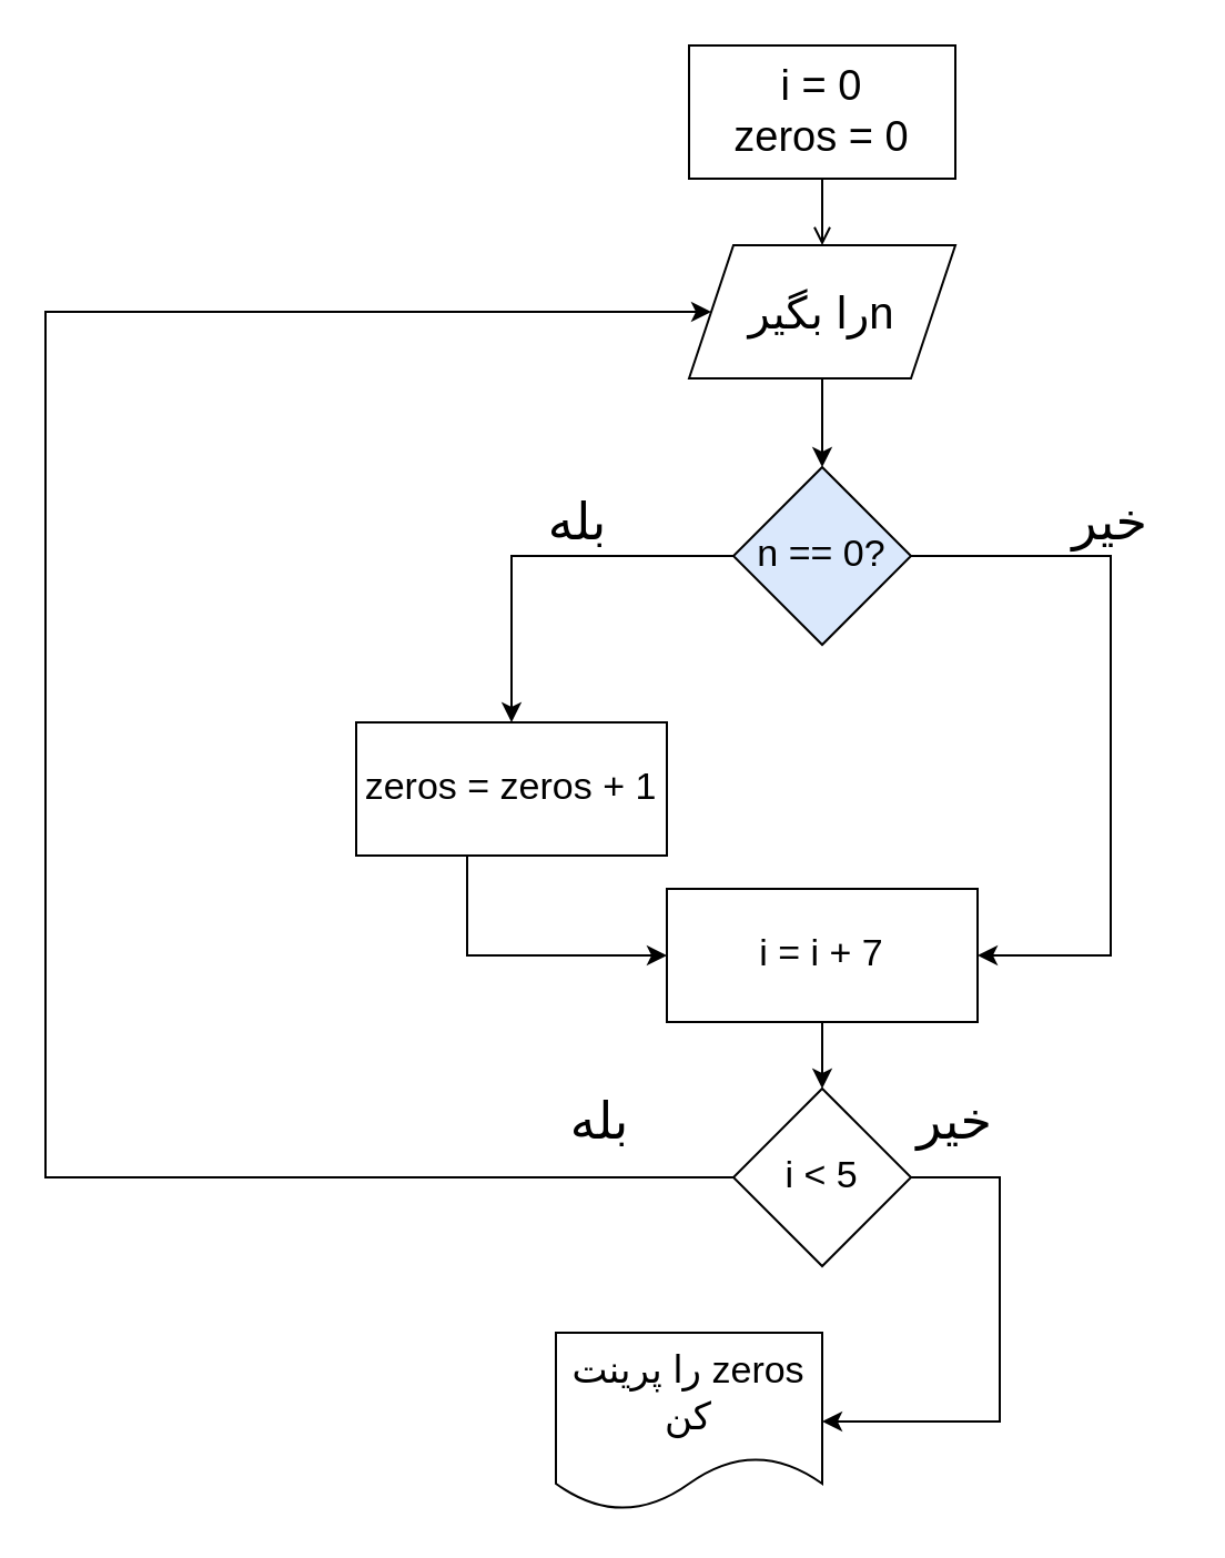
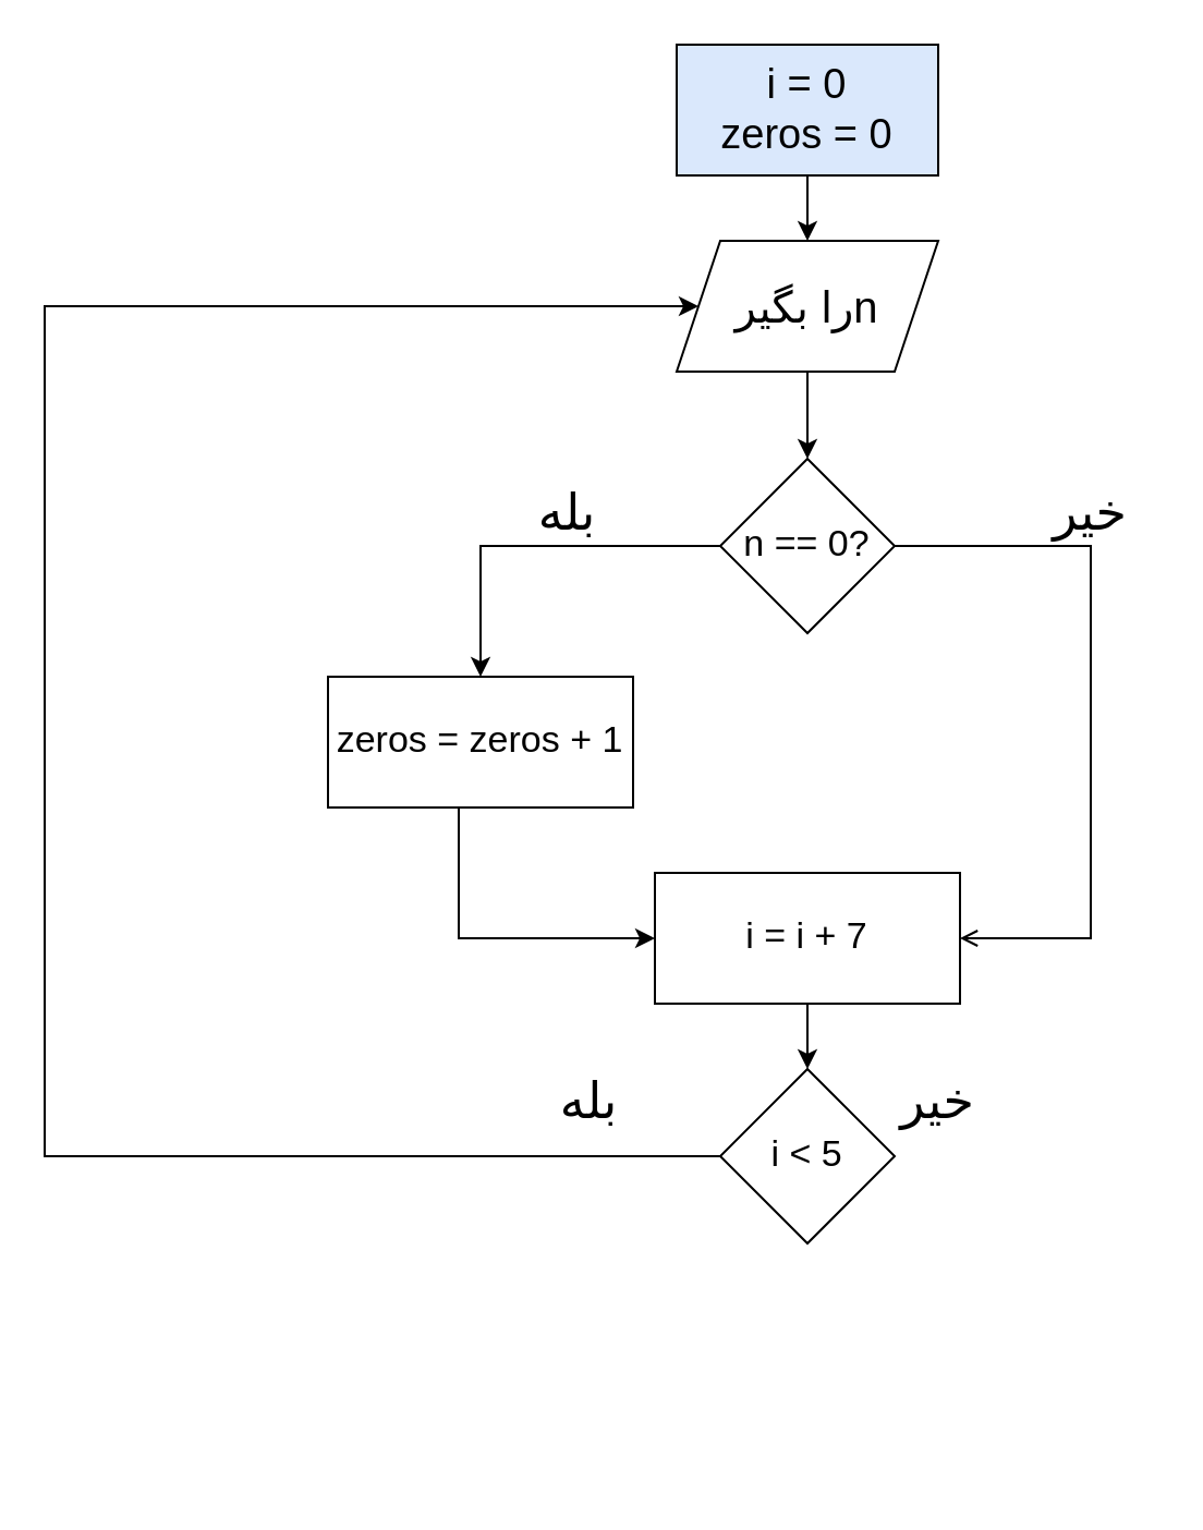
- <mxCell id="3" value="&lt;font style=&quot;font-size: 19px;&quot;&gt;i = 0&lt;br&gt;zeros = 0&lt;/font&gt;" style="rounded=0;whiteSpace=wrap;html=1;" vertex="1" parent="1"><mxGeometry x="310" y="20" width="120" height="60" as="geometry" /></mxCell>
+ <mxCell id="3" value="&lt;font style=&quot;font-size: 19px;&quot;&gt;i = 0&lt;br&gt;zeros = 0&lt;/font&gt;" style="rounded=0;whiteSpace=wrap;html=1;fillColor=#dae8fc;" vertex="1" parent="1"><mxGeometry x="310" y="20" width="120" height="60" as="geometry" /></mxCell>
- <mxCell id="2" value="" style="edgeStyle=orthogonalEdgeStyle;rounded=0;orthogonalLoop=1;jettySize=auto;html=1;endArrow=open;" edge="1" parent="1" source="3" target="5"><mxGeometry relative="1" as="geometry" /></mxCell>
+ <mxCell id="2" value="" style="edgeStyle=orthogonalEdgeStyle;rounded=0;orthogonalLoop=1;jettySize=auto;html=1;" edge="1" parent="1" source="3" target="5"><mxGeometry relative="1" as="geometry" /></mxCell>
- <mxCell id="8" value="&lt;font style=&quot;font-size: 17px;&quot;&gt;n == 0?&lt;/font&gt;" style="rhombus;whiteSpace=wrap;html=1;fillColor=#dae8fc;" vertex="1" parent="1"><mxGeometry x="330" y="210" width="80" height="80" as="geometry" /></mxCell>
+ <mxCell id="8" value="&lt;font style=&quot;font-size: 17px;&quot;&gt;n == 0?&lt;/font&gt;" style="rhombus;whiteSpace=wrap;html=1;" vertex="1" parent="1"><mxGeometry x="330" y="210" width="80" height="80" as="geometry" /></mxCell>
- <mxCell id="12" value="&lt;font style=&quot;font-size: 17px;&quot;&gt;zeros = zeros + 1&lt;/font&gt;" style="rounded=0;whiteSpace=wrap;html=1;" vertex="1" parent="1"><mxGeometry x="160" y="325" width="140" height="60" as="geometry" /></mxCell>
+ <mxCell id="12" value="&lt;font style=&quot;font-size: 17px;&quot;&gt;zeros = zeros + 1&lt;/font&gt;" style="rounded=0;whiteSpace=wrap;html=1;" vertex="1" parent="1"><mxGeometry x="150" y="310" width="140" height="60" as="geometry" /></mxCell>
- <mxCell id="7" style="edgeStyle=orthogonalEdgeStyle;rounded=0;orthogonalLoop=1;jettySize=auto;html=1;entryX=1;entryY=0.5;entryDx=0;entryDy=0;" edge="1" parent="1" source="8" target="14"><mxGeometry relative="1" as="geometry"><mxPoint x="490" y="430" as="targetPoint" /><Array as="points"><mxPoint x="500" y="250" /><mxPoint x="500" y="430" /></Array></mxGeometry></mxCell>
+ <mxCell id="7" style="edgeStyle=orthogonalEdgeStyle;rounded=0;orthogonalLoop=1;jettySize=auto;html=1;entryX=1;entryY=0.5;entryDx=0;entryDy=0;endArrow=open;" edge="1" parent="1" source="8" target="14"><mxGeometry relative="1" as="geometry"><mxPoint x="490" y="430" as="targetPoint" /><Array as="points"><mxPoint x="500" y="250" /><mxPoint x="500" y="430" /></Array></mxGeometry></mxCell>
- <mxCell id="16" style="edgeStyle=orthogonalEdgeStyle;rounded=0;orthogonalLoop=1;jettySize=auto;html=1;entryX=1;entryY=0.5;entryDx=0;entryDy=0;" edge="1" parent="1" source="17" target="20"><mxGeometry relative="1" as="geometry"><Array as="points"><mxPoint x="450" y="530" /><mxPoint x="450" y="640" /></Array></mxGeometry></mxCell>
- <mxCell id="20" value="&lt;div style=&quot;direction: rtl;&quot;&gt;&lt;span style=&quot;background-color: initial;&quot;&gt;&lt;font style=&quot;font-size: 17px;&quot;&gt;zeros را پرینت کن&lt;/font&gt;&lt;/span&gt;&lt;/div&gt;" style="shape=document;whiteSpace=wrap;html=1;boundedLbl=1;" vertex="1" parent="1"><mxGeometry x="250" y="600" width="120" height="80" as="geometry" /></mxCell>
